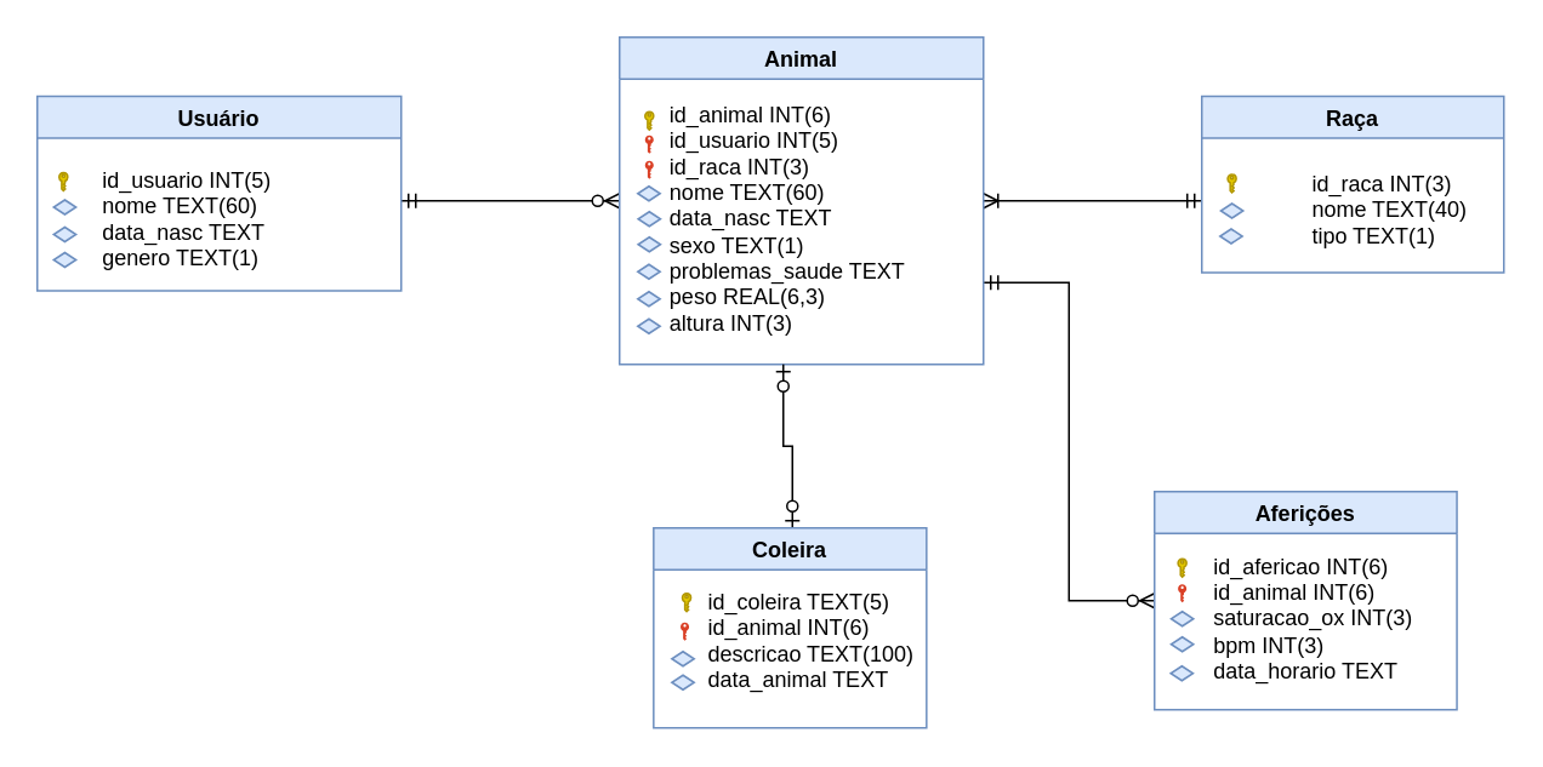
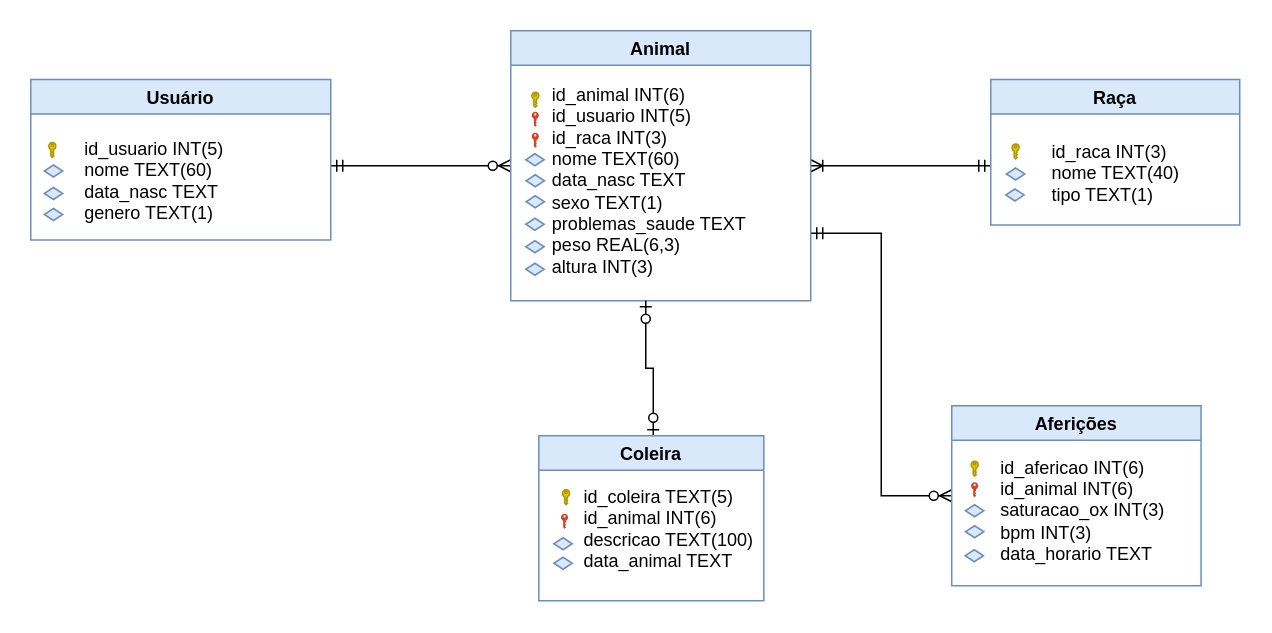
- <mxCell id="14" value="&lt;div style=&quot;text-align: left&quot;&gt;id_raca INT(3)&lt;br&gt;nome TEXT(40)&lt;/div&gt;&lt;div style=&quot;text-align: left&quot;&gt;tipo TEXT(1)&lt;/div&gt;" style="text;html=1;align=center;verticalAlign=middle;resizable=0;points=[];autosize=1;strokeColor=none;" parent="13" vertex="1"><mxGeometry x="53" y="37" width="100" height="50" as="geometry" /></mxCell>
+ <mxCell id="14" value="&lt;div style=&quot;text-align: left&quot;&gt;id_raca INT(3)&lt;br&gt;nome TEXT(40)&lt;/div&gt;&lt;div style=&quot;text-align: left&quot;&gt;tipo TEXT(1)&lt;/div&gt;" style="text;html=1;align=center;verticalAlign=middle;resizable=0;points=[];autosize=1;strokeColor=none;" parent="13" vertex="1"><mxGeometry x="33" y="37" width="100" height="50" as="geometry" /></mxCell>
